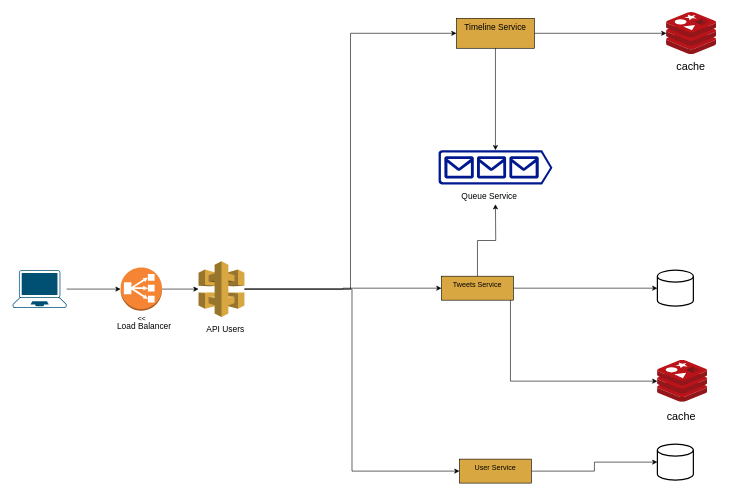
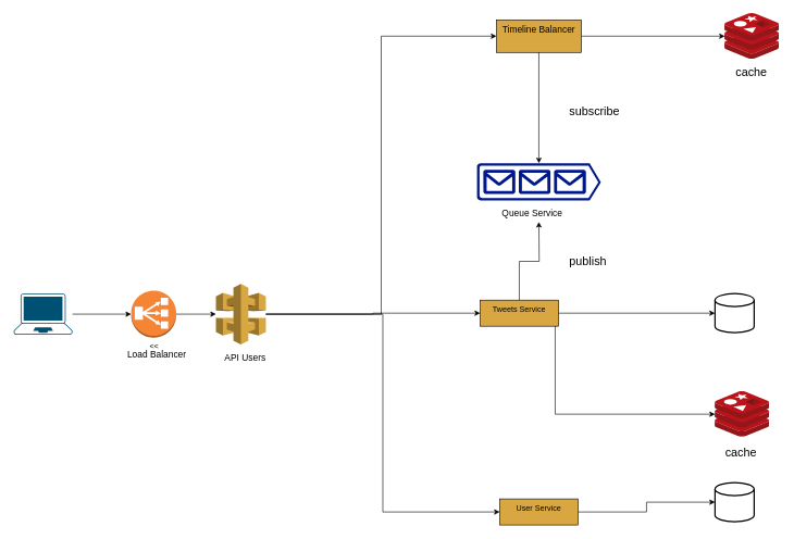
- <mxCell id="19" value="&lt;font style=&quot;font-size: 14px;&quot;&gt;Timeline Service&lt;/font&gt;" style="whiteSpace=wrap;html=1;verticalAlign=top;fillColor=#D9A741;dashed=0;gradientColor=none;" vertex="1" parent="1"><mxGeometry x="760" y="30" width="130" height="50" as="geometry" /></mxCell>
+ <mxCell id="19" value="&lt;font style=&quot;font-size: 14px;&quot;&gt;Timeline Balancer&lt;/font&gt;" style="whiteSpace=wrap;html=1;verticalAlign=top;fillColor=#D9A741;dashed=0;gradientColor=none;" vertex="1" parent="1"><mxGeometry x="760" y="30" width="130" height="50" as="geometry" /></mxCell>
+ <mxCell id="25" value="&lt;font style=&quot;font-size: 18px;&quot;&gt;subscribe&lt;/font&gt;" style="text;html=1;align=center;verticalAlign=middle;resizable=0;points=[];autosize=1;strokeColor=none;fillColor=none;" vertex="1" parent="1"><mxGeometry x="860" y="150" width="100" height="40" as="geometry" /></mxCell>
+ <mxCell id="24" value="&lt;font style=&quot;font-size: 18px;&quot;&gt;publish&lt;/font&gt;" style="text;html=1;align=center;verticalAlign=middle;resizable=0;points=[];autosize=1;strokeColor=none;fillColor=none;" vertex="1" parent="1"><mxGeometry x="860" y="380" width="80" height="40" as="geometry" /></mxCell>
